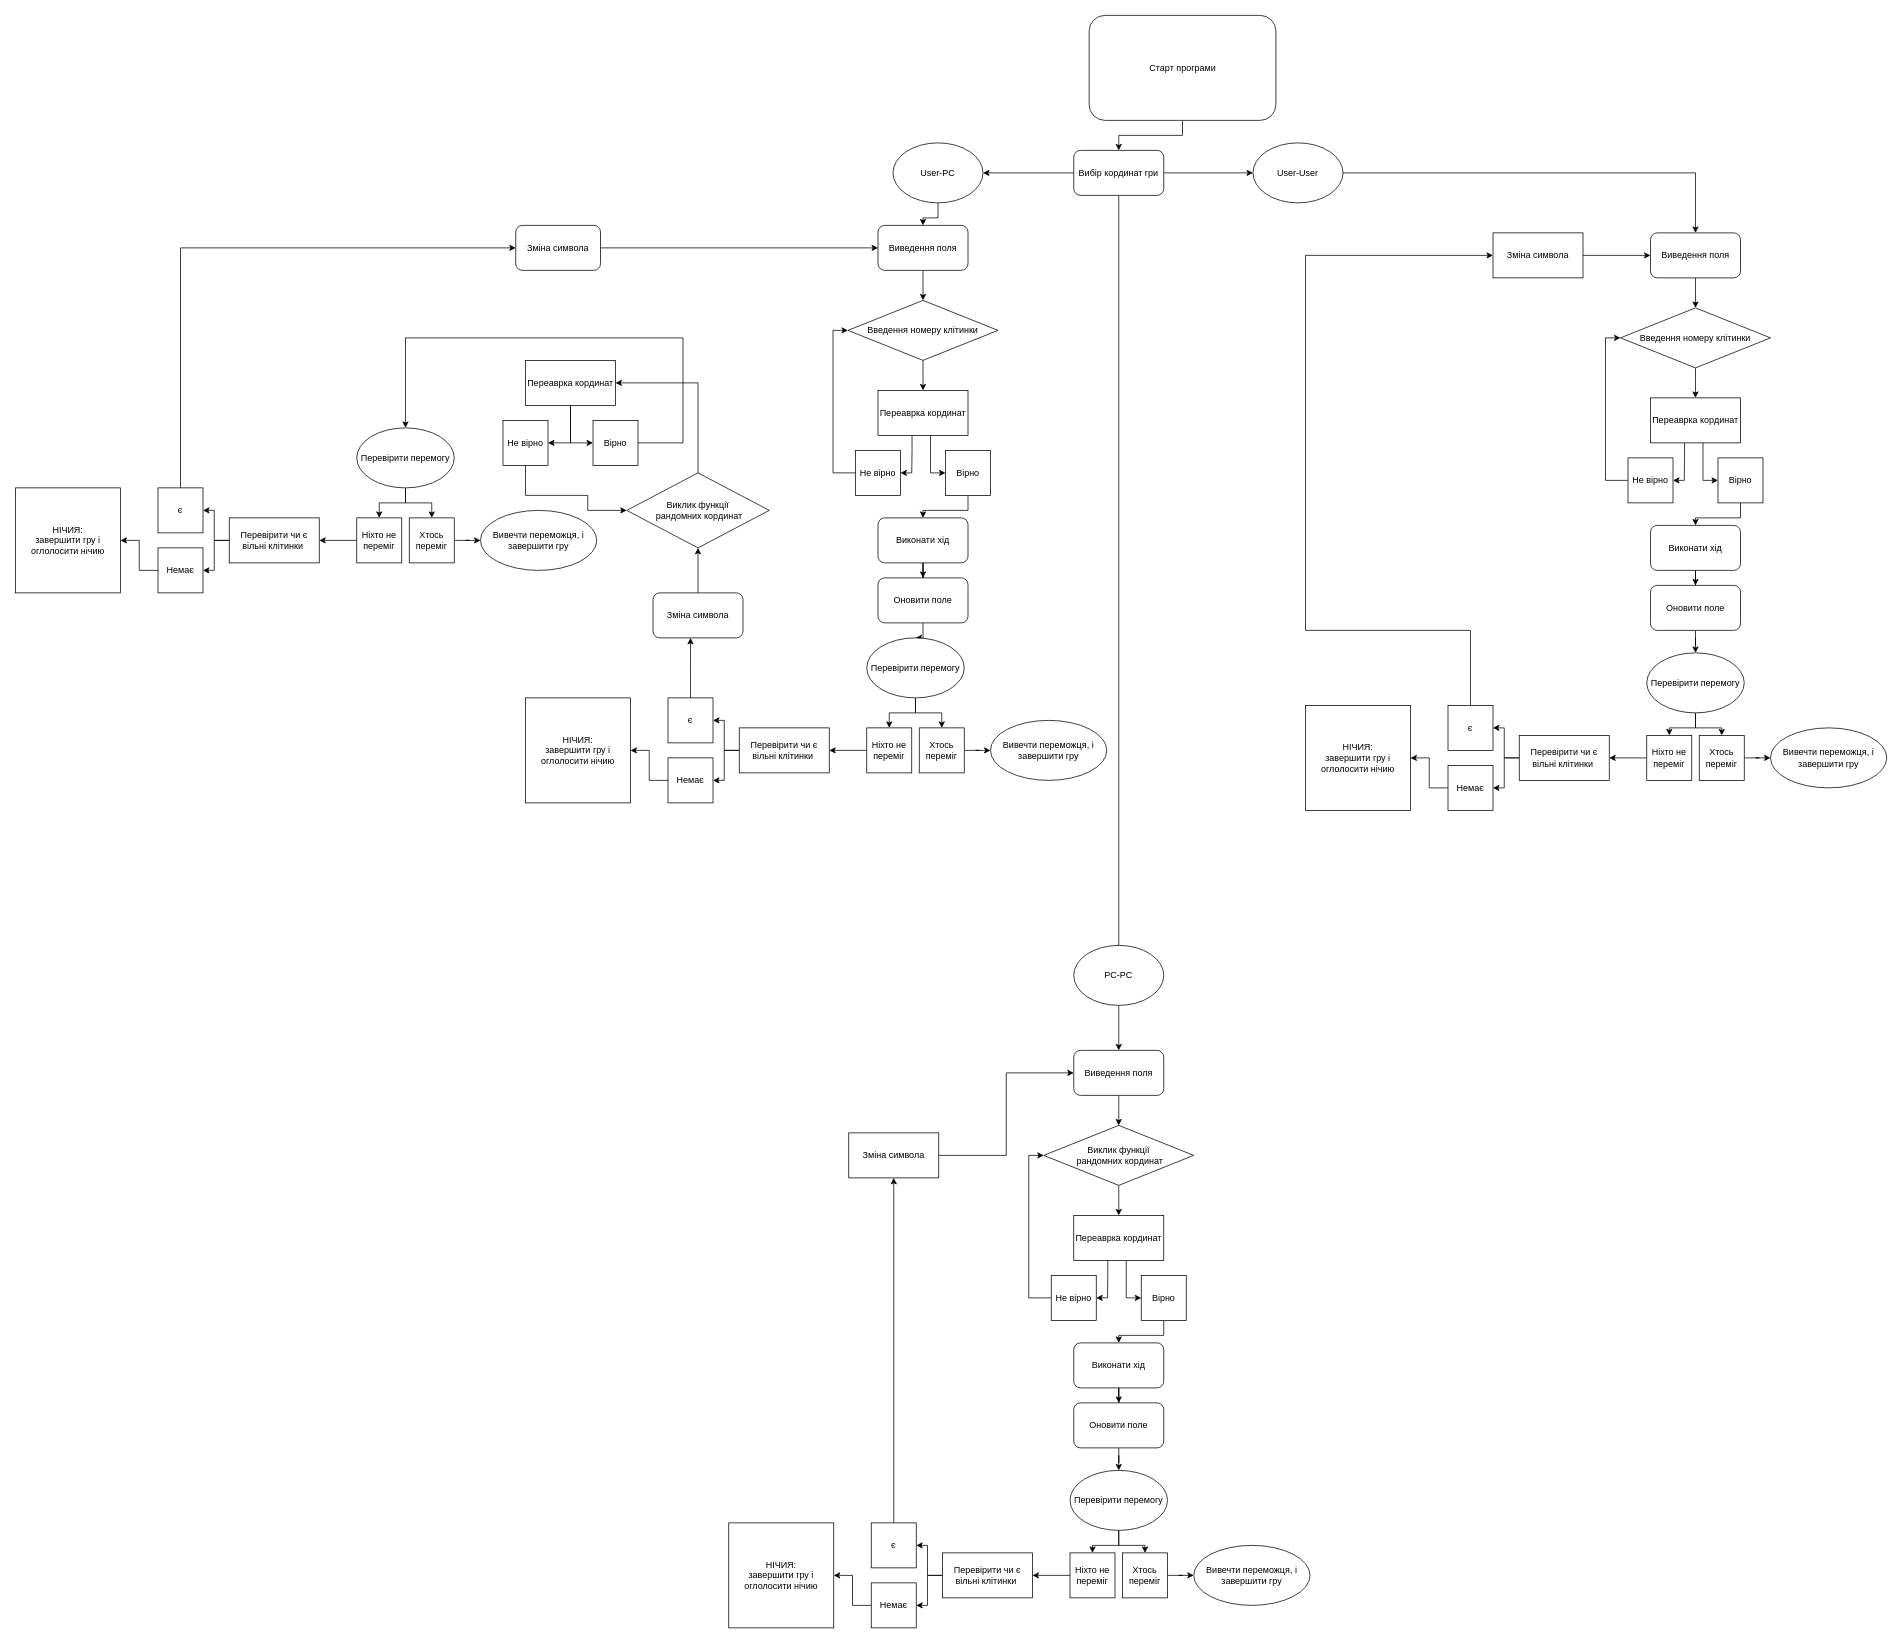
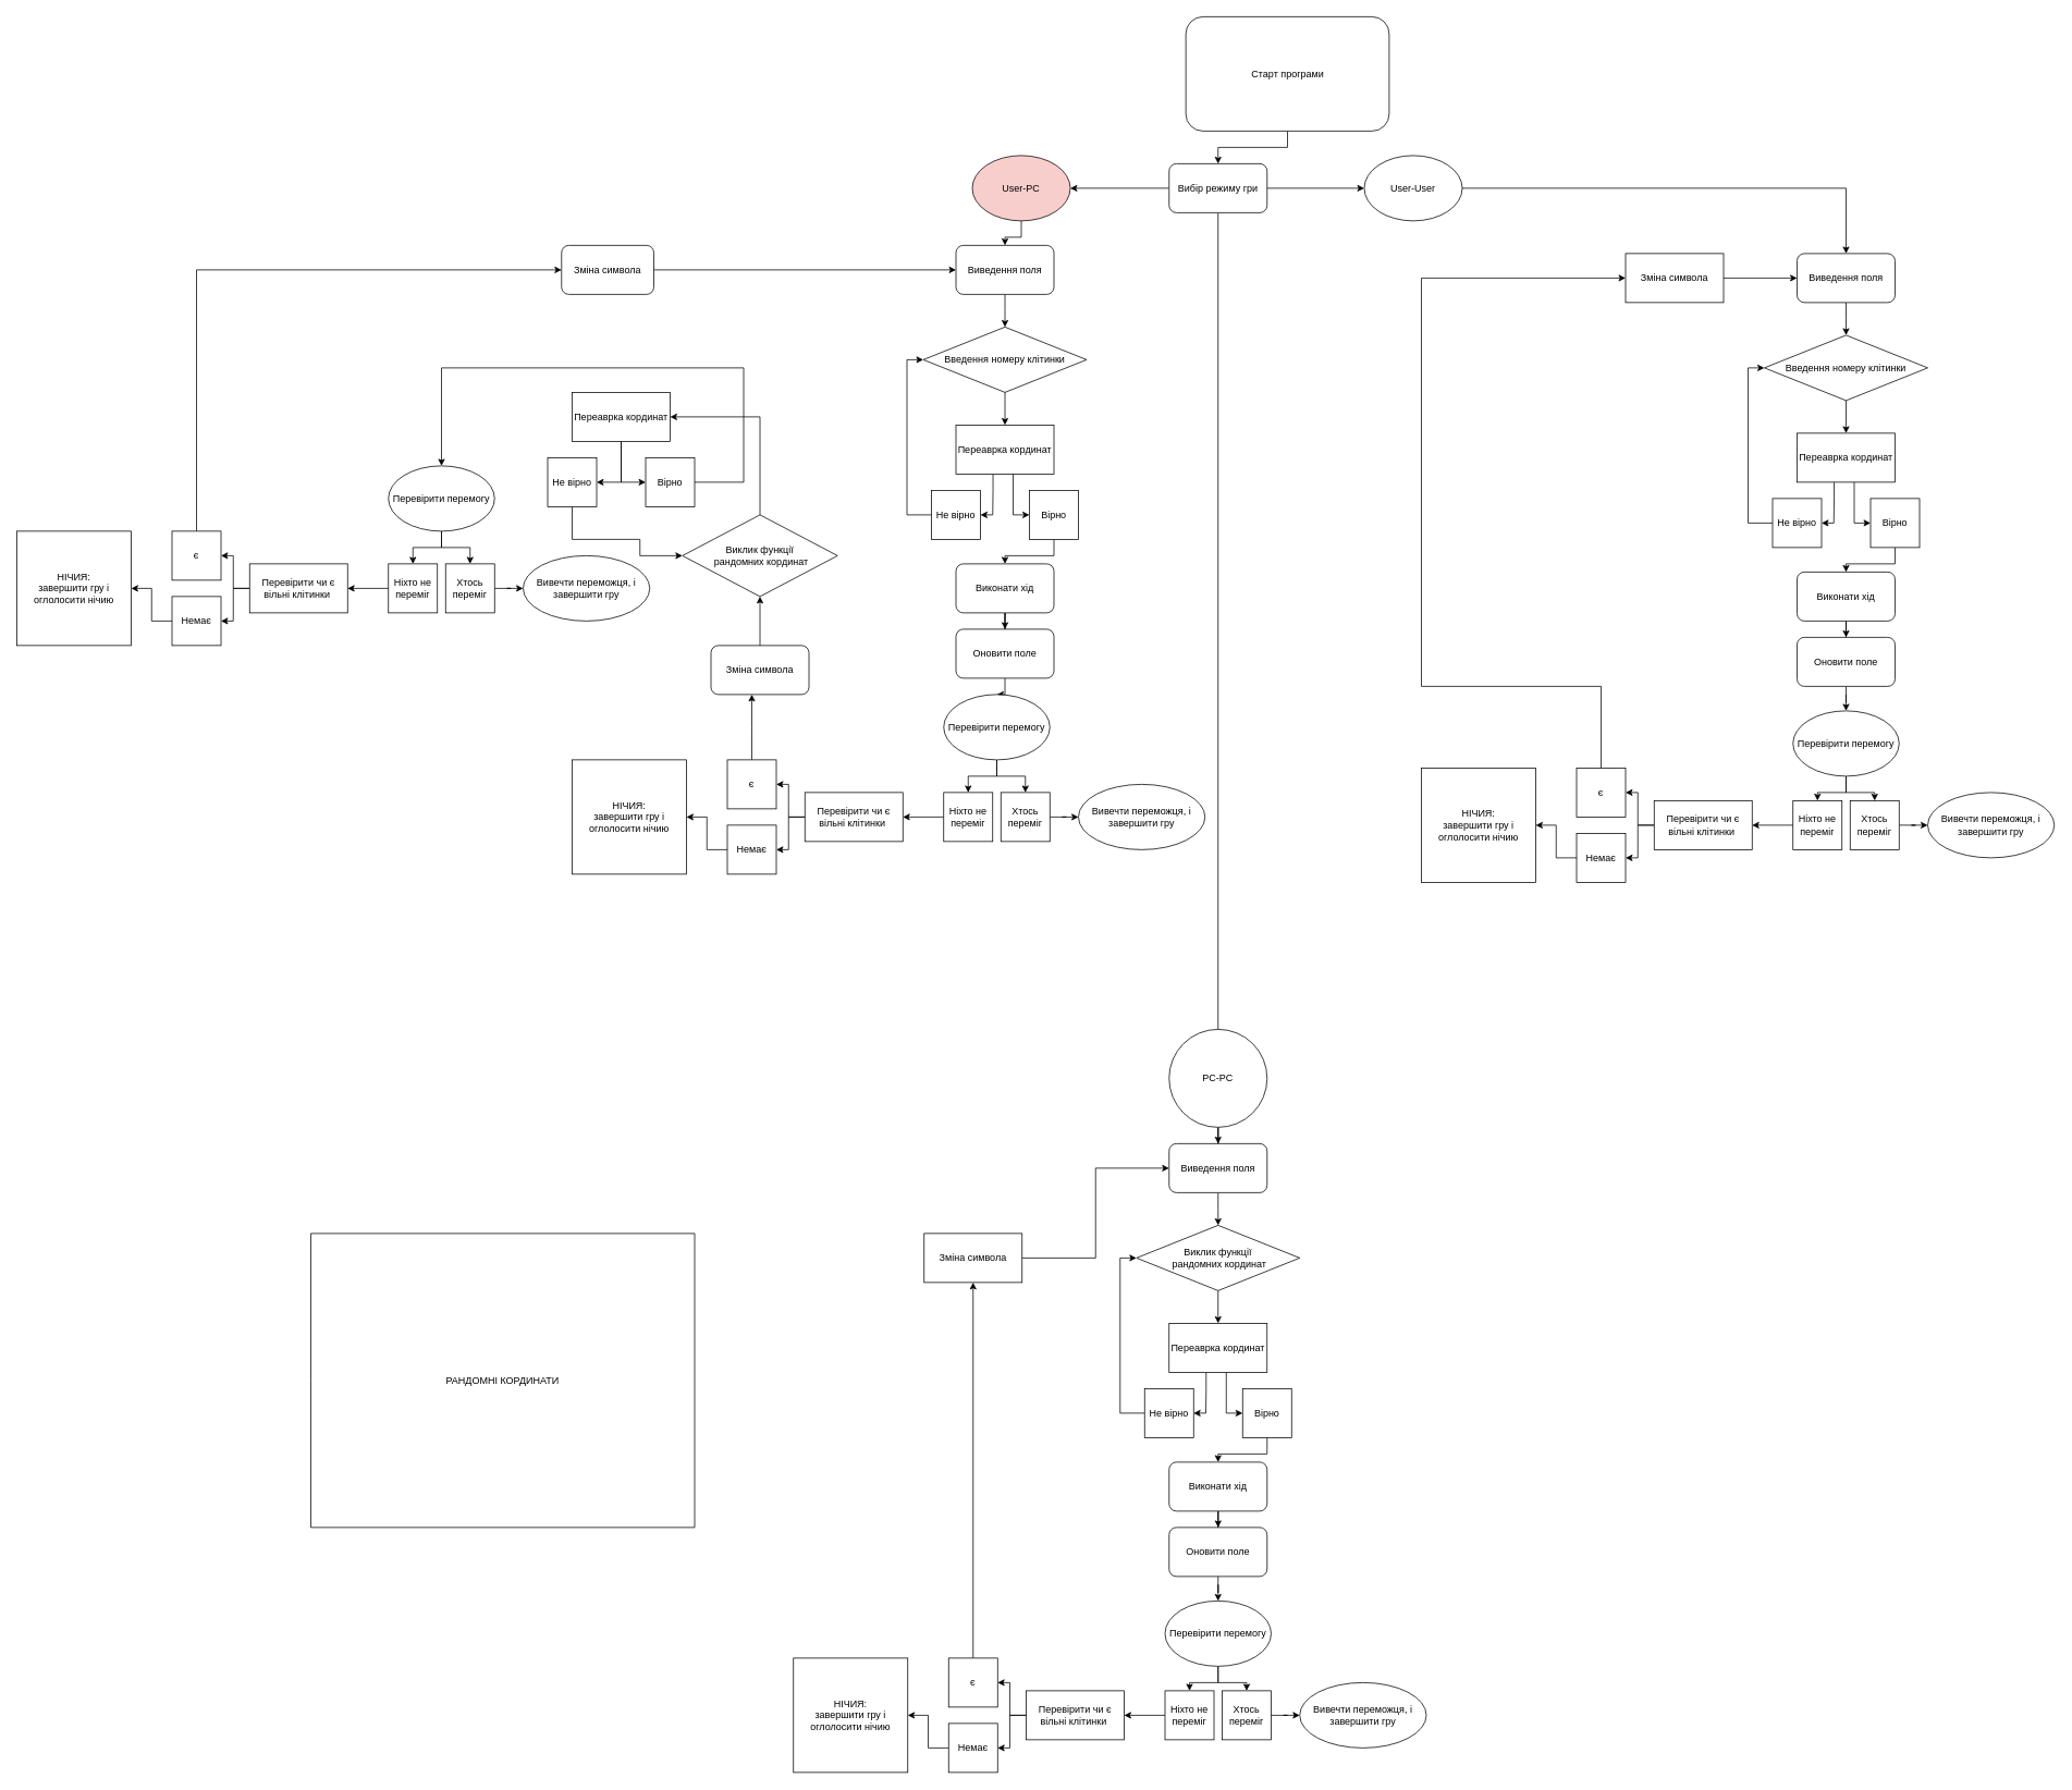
- <mxCell id="11" value="User-PC&lt;span id=&quot;docs-internal-guid-ddc45cb4-7fff-b80d-b5cc-657cc404f076&quot;&gt;&lt;/span&gt;&lt;span id=&quot;docs-internal-guid-ddc45cb4-7fff-b80d-b5cc-657cc404f076&quot;&gt;&lt;/span&gt;" style="ellipse;whiteSpace=wrap;html=1;" parent="1" vertex="1"><mxGeometry x="1190" y="190" width="120" height="80" as="geometry" /></mxCell>
+ <mxCell id="11" value="User-PC&lt;span id=&quot;docs-internal-guid-ddc45cb4-7fff-b80d-b5cc-657cc404f076&quot;&gt;&lt;/span&gt;&lt;span id=&quot;docs-internal-guid-ddc45cb4-7fff-b80d-b5cc-657cc404f076&quot;&gt;&lt;/span&gt;" style="ellipse;whiteSpace=wrap;html=1;fillColor=#f8cecc;" parent="1" vertex="1"><mxGeometry x="1190" y="190" width="120" height="80" as="geometry" /></mxCell>
- <mxCell id="9" value="Вибір кординат гри&lt;span id=&quot;docs-internal-guid-321d3be8-7fff-9329-2bb9-49351d8f6e9c&quot;&gt;&lt;/span&gt;&lt;br&gt;&lt;span id=&quot;docs-internal-guid-1c4b53f9-7fff-63d5-5b33-3f69275330f2&quot;&gt;&lt;/span&gt;" style="rounded=1;whiteSpace=wrap;html=1;" parent="1" vertex="1"><mxGeometry x="1431" y="200" width="120" height="60" as="geometry" /></mxCell>
+ <mxCell id="9" value="Вибір режиму гри&lt;span id=&quot;docs-internal-guid-321d3be8-7fff-9329-2bb9-49351d8f6e9c&quot;&gt;&lt;/span&gt;&lt;br&gt;&lt;span id=&quot;docs-internal-guid-1c4b53f9-7fff-63d5-5b33-3f69275330f2&quot;&gt;&lt;/span&gt;" style="rounded=1;whiteSpace=wrap;html=1;" parent="1" vertex="1"><mxGeometry x="1431" y="200" width="120" height="60" as="geometry" /></mxCell>
- <mxCell id="107" value="PC-PC" style="ellipse;whiteSpace=wrap;html=1;" vertex="1" parent="1"><mxGeometry x="1431" y="1260" width="120" height="80" as="geometry" /></mxCell>
+ <mxCell id="107" value="PC-PC" style="ellipse;whiteSpace=wrap;html=1;" vertex="1" parent="1"><mxGeometry x="1431" y="1260" width="120" height="120" as="geometry" /></mxCell>
+ <mxCell id="76" value="РАНДОМНІ КОРДИНАТИ" style="shape=hexagon;perimeter=hexagonPerimeter2;whiteSpace=wrap;html=1;fixedSize=1;size=-1560;" vertex="1" parent="1"><mxGeometry x="380" y="1510" width="470" height="360" as="geometry" /></mxCell>
